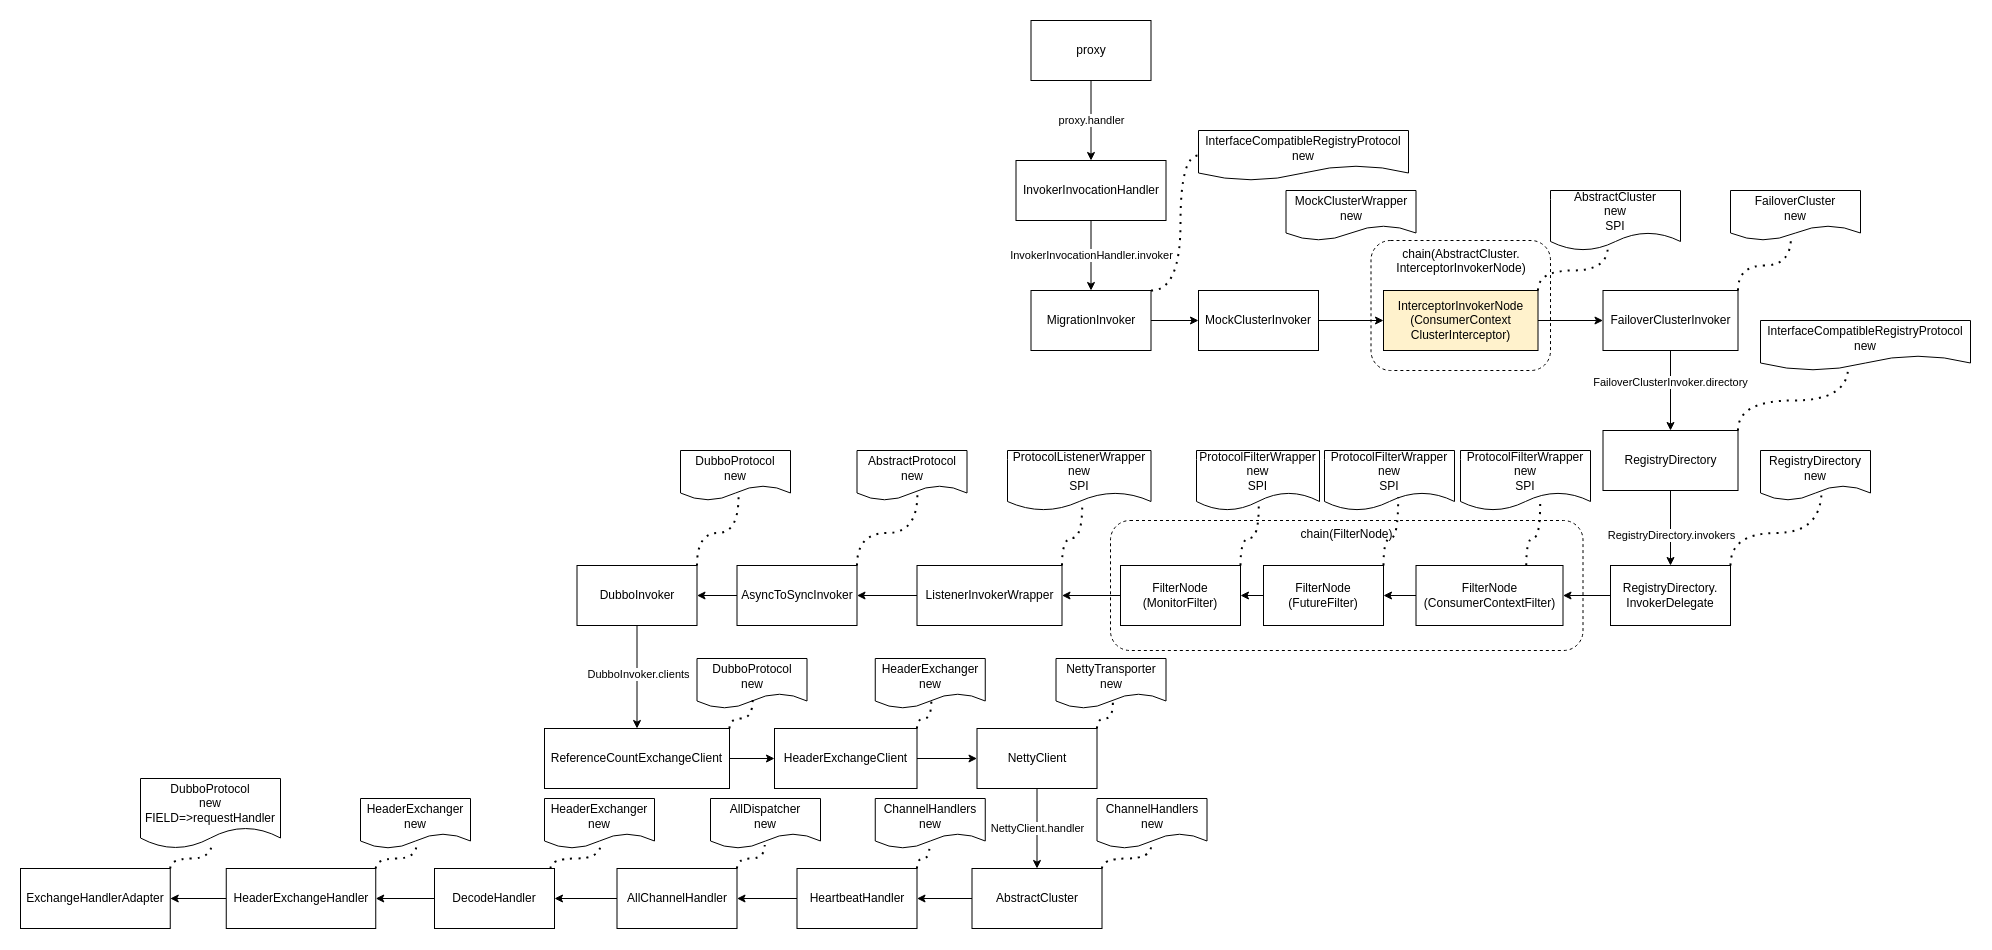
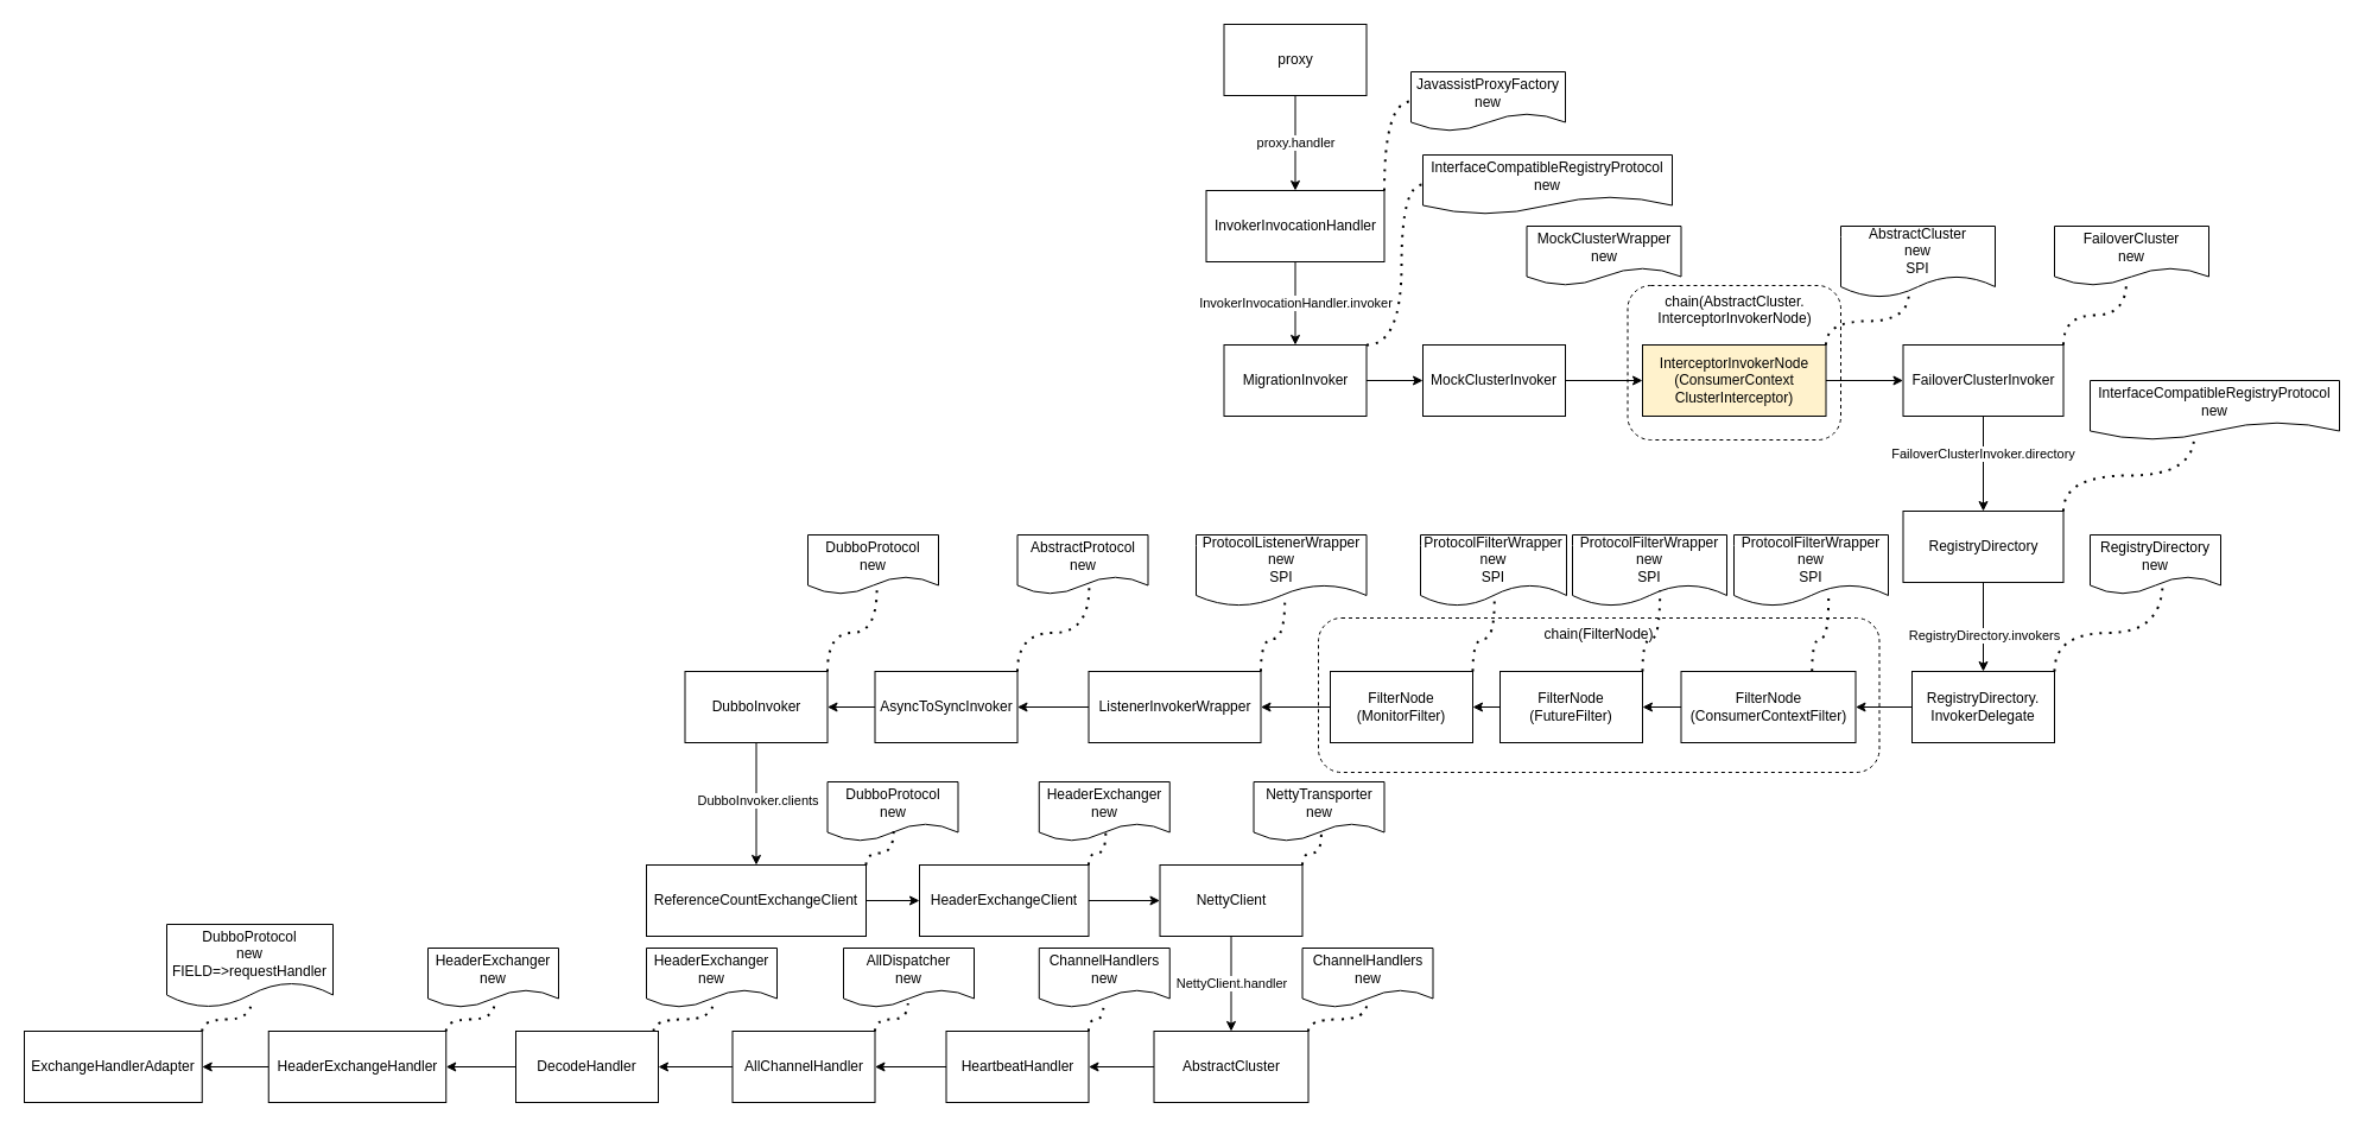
+ <mxCell id="52" value="JavassistProxyFactory&lt;br style=&quot;border-color: var(--border-color);&quot;&gt;new" style="shape=document;whiteSpace=wrap;html=1;boundedLbl=1;" parent="1" vertex="1"><mxGeometry x="1188" y="60" width="130" height="50" as="geometry" /></mxCell>
+ <mxCell id="54" value="" style="endArrow=none;dashed=1;html=1;dashPattern=1 3;strokeWidth=2;rounded=0;entryX=0;entryY=0.5;entryDx=0;entryDy=0;exitX=1;exitY=0;exitDx=0;exitDy=0;edgeStyle=orthogonalEdgeStyle;elbow=vertical;curved=1;" parent="1" source="3" target="52" edge="1"><mxGeometry width="50" height="50" relative="1" as="geometry"><mxPoint x="1150.5" y="145.06" as="sourcePoint" /><mxPoint x="1173" y="80.06" as="targetPoint" /></mxGeometry></mxCell>
